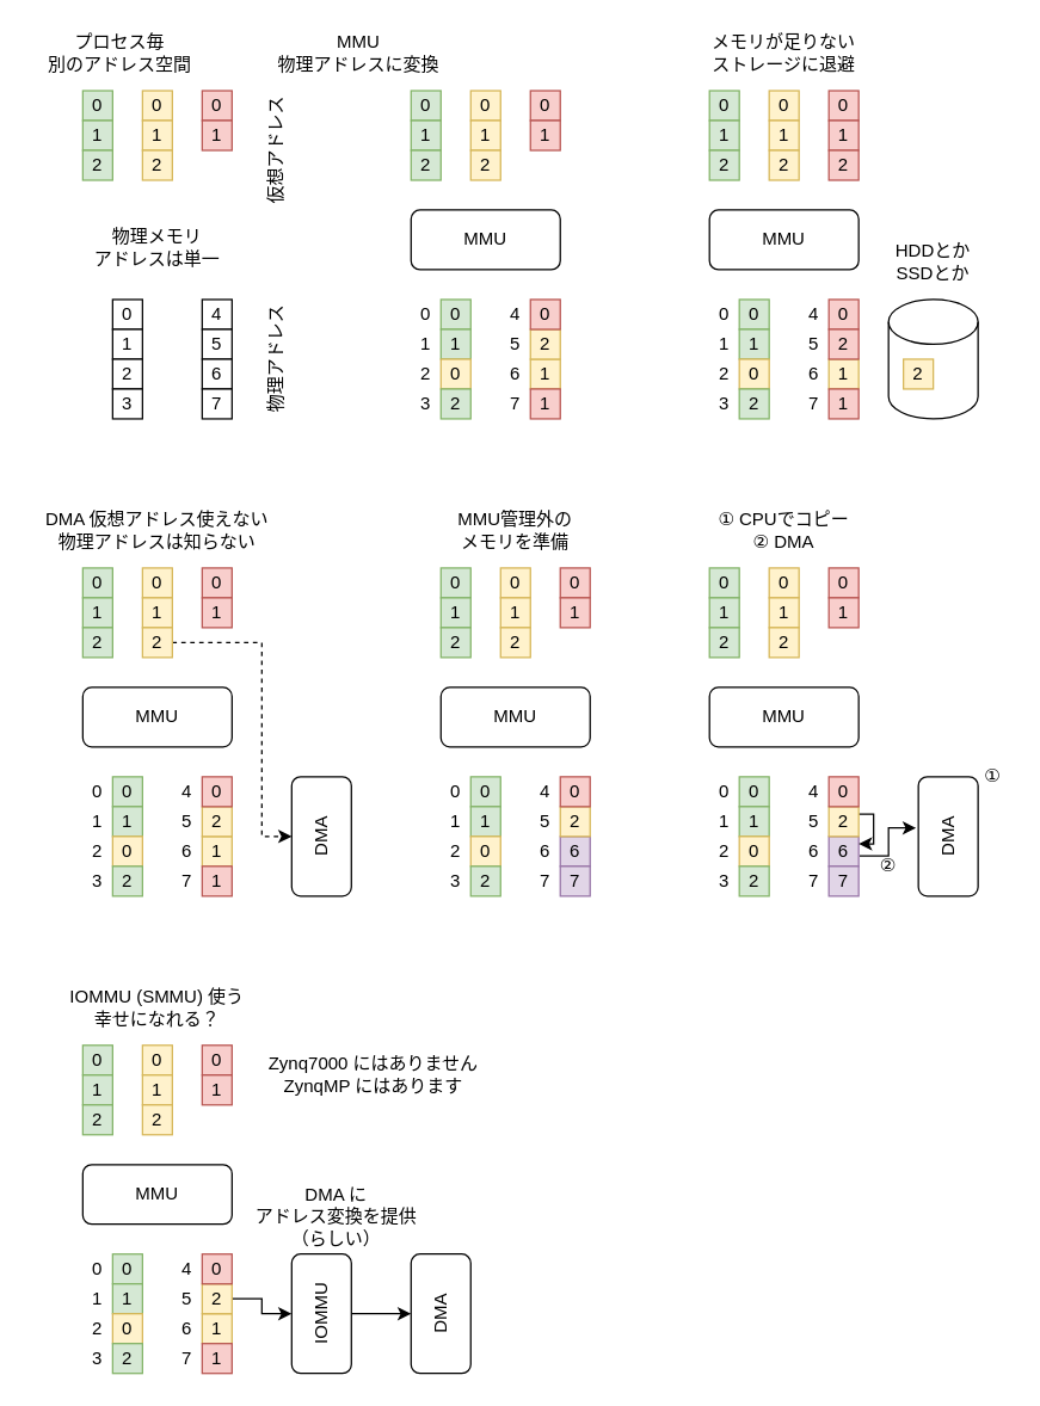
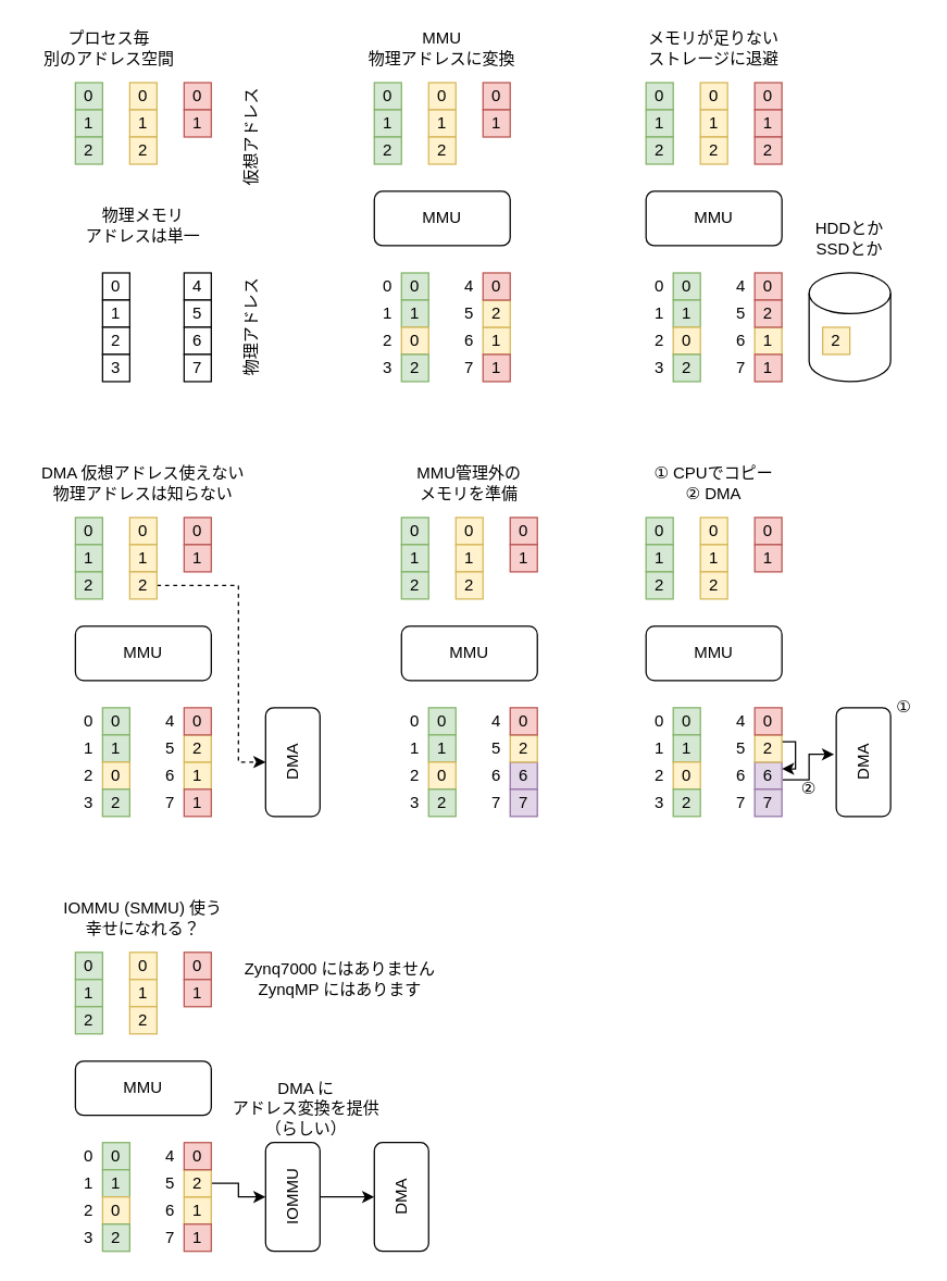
- <mxCell id="15" value="MMU&lt;br&gt;物理アドレスに変換" style="text;html=1;strokeColor=none;fillColor=none;align=center;verticalAlign=middle;whiteSpace=wrap;rounded=0;" parent="1" vertex="1"><mxGeometry x="180" y="20" width="120" height="30" as="geometry" /></mxCell>
+ <mxCell id="15" value="MMU&lt;br&gt;物理アドレスに変換" style="text;html=1;strokeColor=none;fillColor=none;align=center;verticalAlign=middle;whiteSpace=wrap;rounded=0;" parent="1" vertex="1"><mxGeometry x="265" y="20" width="120" height="30" as="geometry" /></mxCell>
